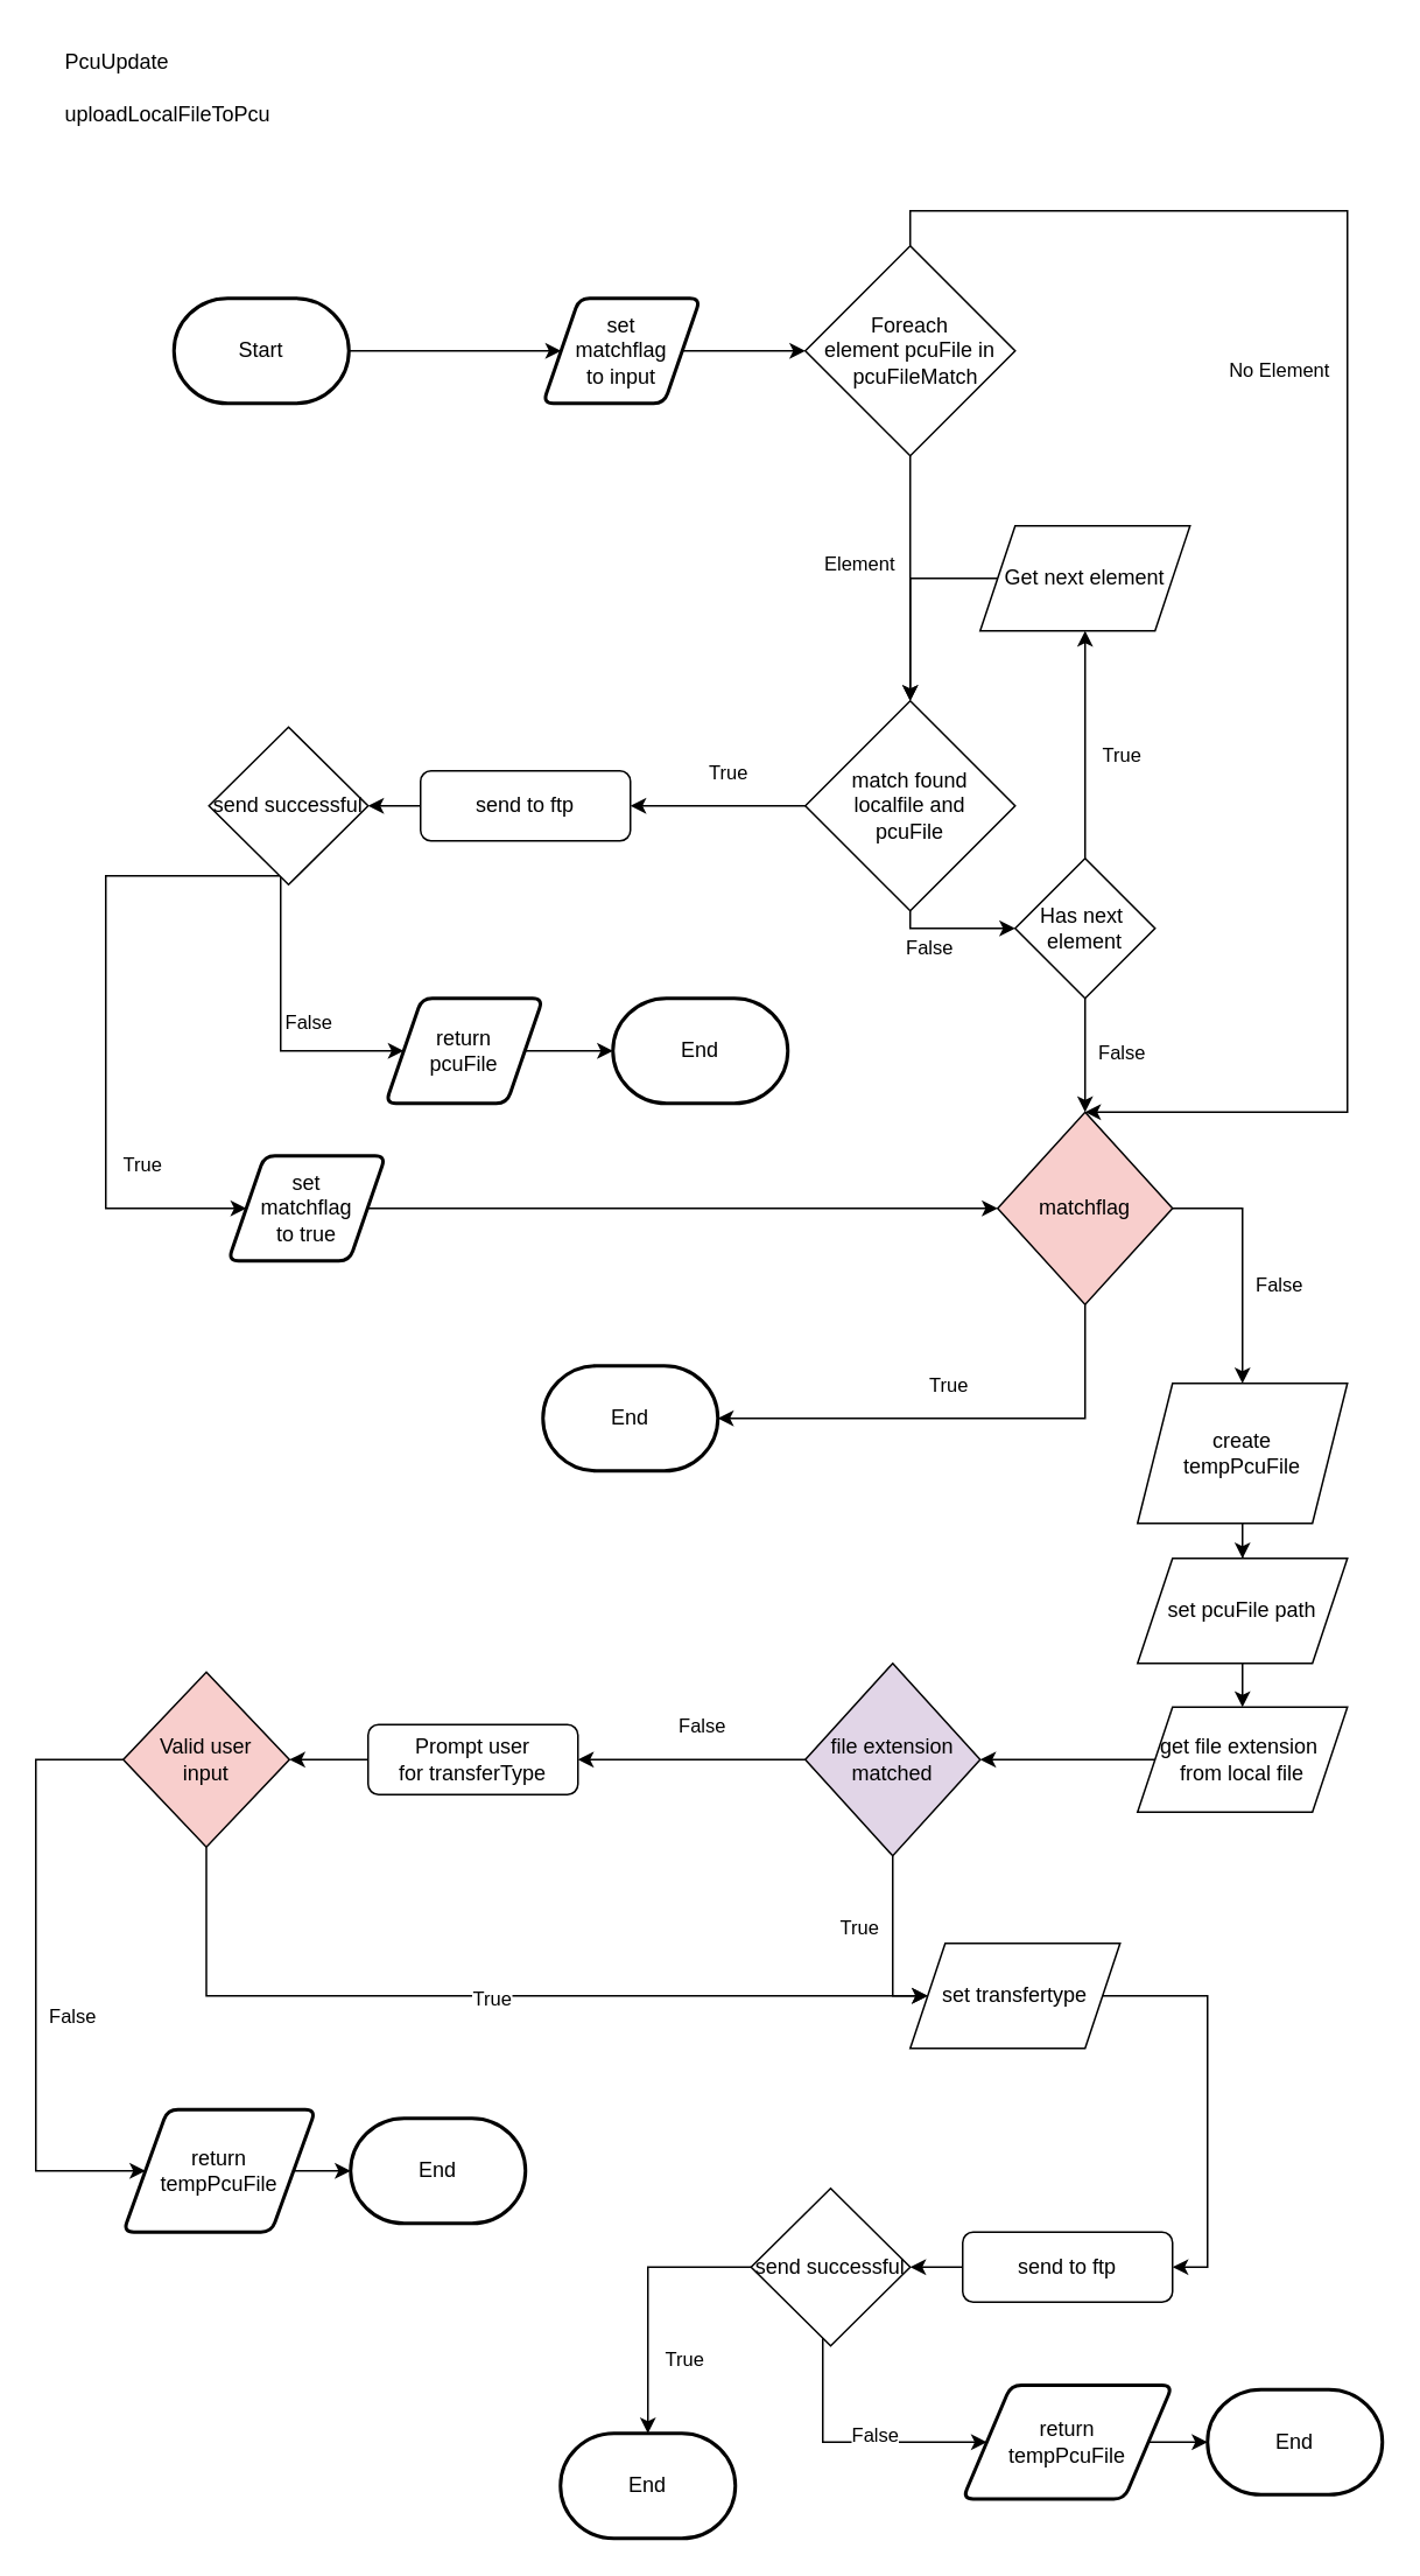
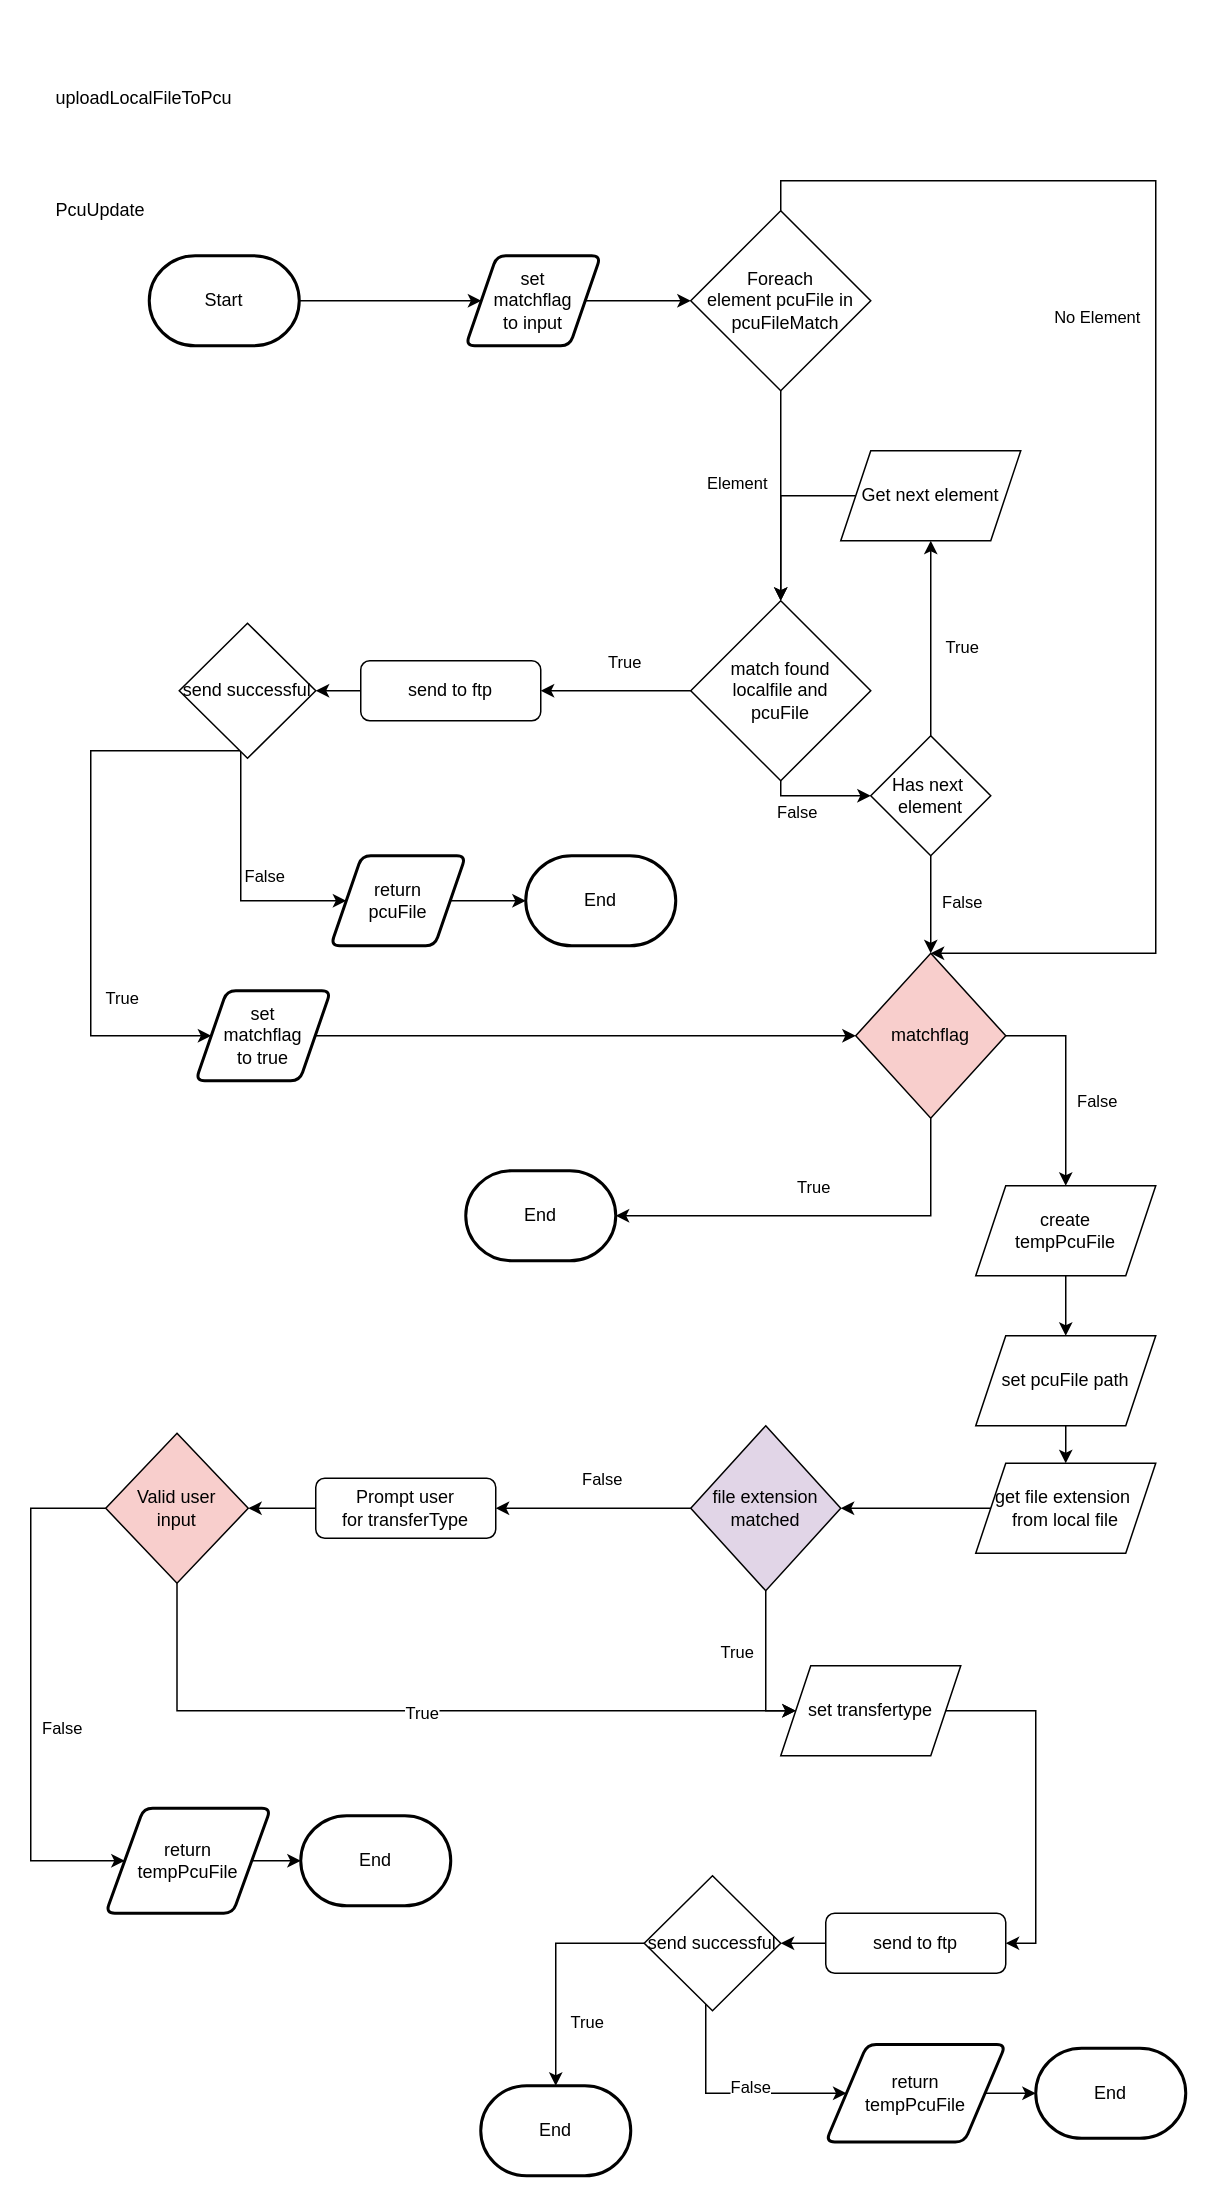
- <mxCell id="6" value="&lt;div align=&quot;left&quot;&gt;PcuUpdate&lt;/div&gt;" style="text;html=1;align=left;verticalAlign=middle;resizable=0;points=[];autosize=1;strokeColor=none;fillColor=none;" parent="1" vertex="1"><mxGeometry x="35" y="20" width="70" height="30" as="geometry" /></mxCell>
+ <mxCell id="6" value="&lt;div align=&quot;left&quot;&gt;PcuUpdate&lt;/div&gt;" style="text;html=1;align=left;verticalAlign=middle;resizable=0;points=[];autosize=1;strokeColor=none;fillColor=none;" parent="1" vertex="1"><mxGeometry x="35" y="125" width="70" height="30" as="geometry" /></mxCell>
- <mxCell id="52" value="create &lt;br&gt;tempPcuFile" style="shape=parallelogram;perimeter=parallelogramPerimeter;whiteSpace=wrap;html=1;fixedSize=1;" parent="1" vertex="1"><mxGeometry x="650" y="790" width="120" height="80" as="geometry" /></mxCell>
+ <mxCell id="52" value="create &lt;br&gt;tempPcuFile" style="shape=parallelogram;perimeter=parallelogramPerimeter;whiteSpace=wrap;html=1;fixedSize=1;" parent="1" vertex="1"><mxGeometry x="650" y="790" width="120" height="60" as="geometry" /></mxCell>
